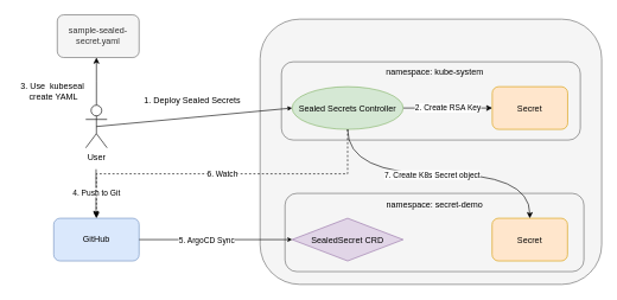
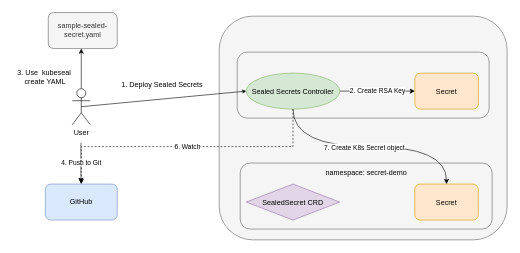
- <mxCell id="10" value="namespace: kube-system" style="text;html=1;strokeColor=none;fillColor=none;align=center;verticalAlign=middle;whiteSpace=wrap;rounded=0;" vertex="1" parent="1"><mxGeometry x="528.75" y="86" width="162.5" height="30" as="geometry" /></mxCell>
- <mxCell id="23" style="edgeStyle=none;rounded=0;orthogonalLoop=1;jettySize=auto;html=1;exitX=1;exitY=0.5;exitDx=0;exitDy=0;startArrow=none;startFill=0;endArrow=classic;endFill=1;endSize=4;" edge="1" parent="1" source="4" target="15"><mxGeometry relative="1" as="geometry" /></mxCell>
- <mxCell id="24" value="5. ArgoCD Sync" style="edgeLabel;html=1;align=center;verticalAlign=middle;resizable=0;points=[];" vertex="1" connectable="0" parent="23"><mxGeometry x="-0.126" relative="1" as="geometry"><mxPoint as="offset" /></mxGeometry></mxCell>
